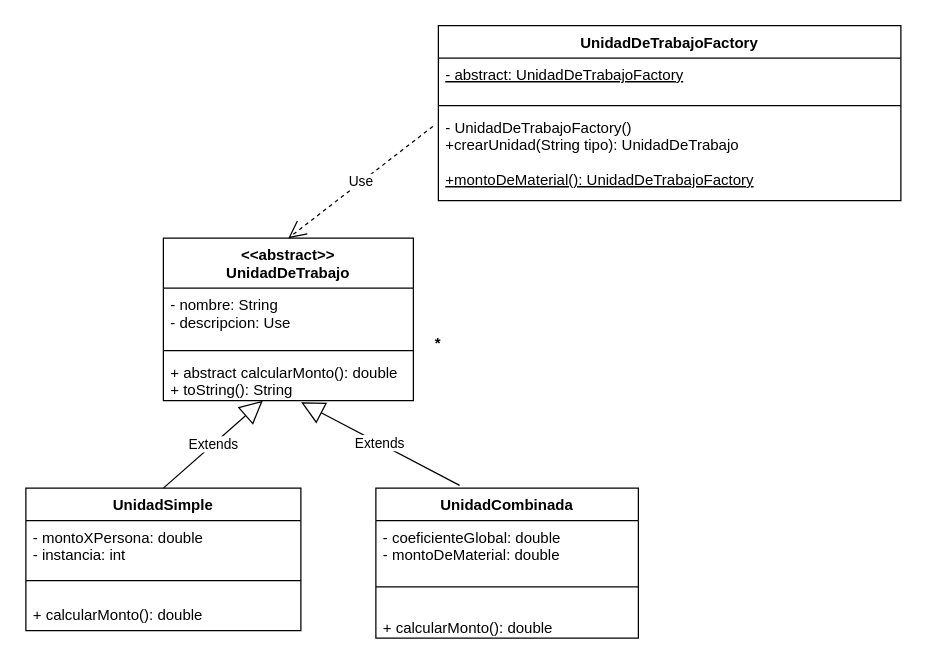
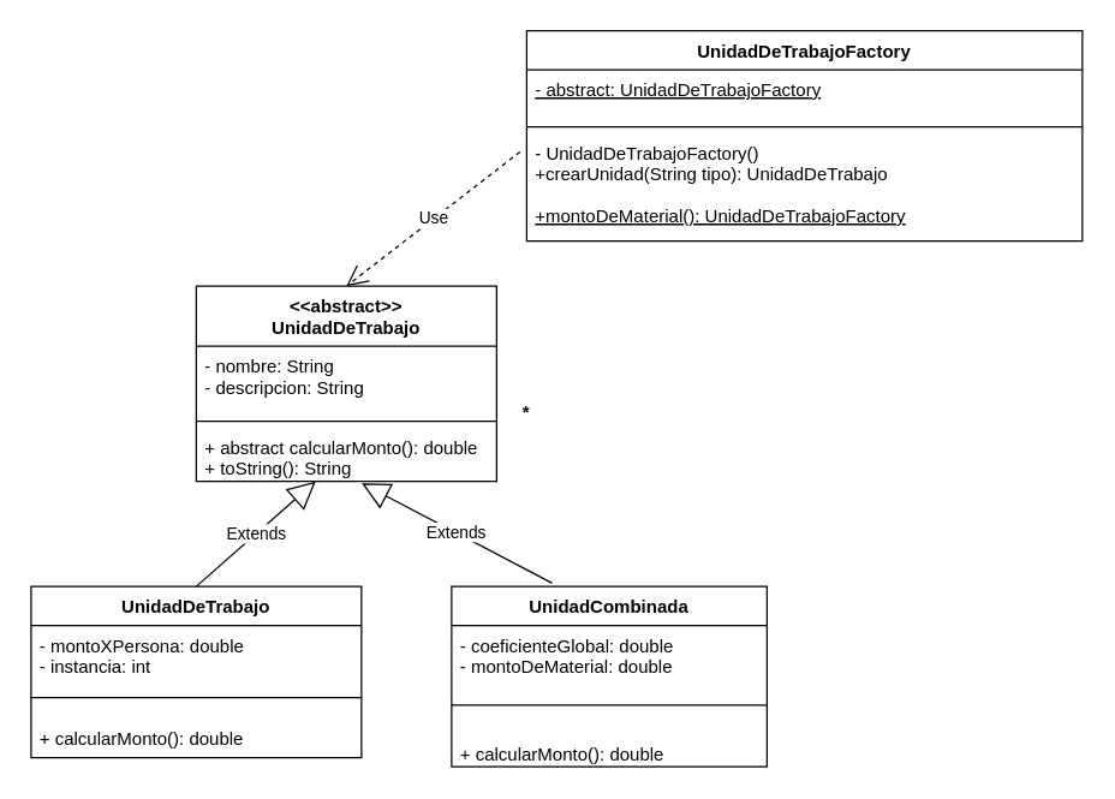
- <mxCell id="3" value="- nombre: String&#10;- descripcion: Use" style="text;strokeColor=none;fillColor=none;align=left;verticalAlign=top;spacingLeft=4;spacingRight=4;overflow=hidden;rotatable=0;points=[[0,0.5],[1,0.5]];portConstraint=eastwest;" parent="2" vertex="1"><mxGeometry y="40" width="200" height="46" as="geometry" /></mxCell>
+ <mxCell id="3" value="- nombre: String&#10;- descripcion: String" style="text;strokeColor=none;fillColor=none;align=left;verticalAlign=top;spacingLeft=4;spacingRight=4;overflow=hidden;rotatable=0;points=[[0,0.5],[1,0.5]];portConstraint=eastwest;" parent="2" vertex="1"><mxGeometry y="40" width="200" height="46" as="geometry" /></mxCell>
- <mxCell id="11" value="UnidadSimple" style="swimlane;fontStyle=1;align=center;verticalAlign=top;childLayout=stackLayout;horizontal=1;startSize=26;horizontalStack=0;resizeParent=1;resizeParentMax=0;resizeLast=0;collapsible=1;marginBottom=0;" parent="1" vertex="1"><mxGeometry x="20" y="390" width="220" height="114" as="geometry" /></mxCell>
+ <mxCell id="11" value="UnidadDeTrabajo" style="swimlane;fontStyle=1;align=center;verticalAlign=top;childLayout=stackLayout;horizontal=1;startSize=26;horizontalStack=0;resizeParent=1;resizeParentMax=0;resizeLast=0;collapsible=1;marginBottom=0;" parent="1" vertex="1"><mxGeometry x="20" y="390" width="220" height="114" as="geometry" /></mxCell>
